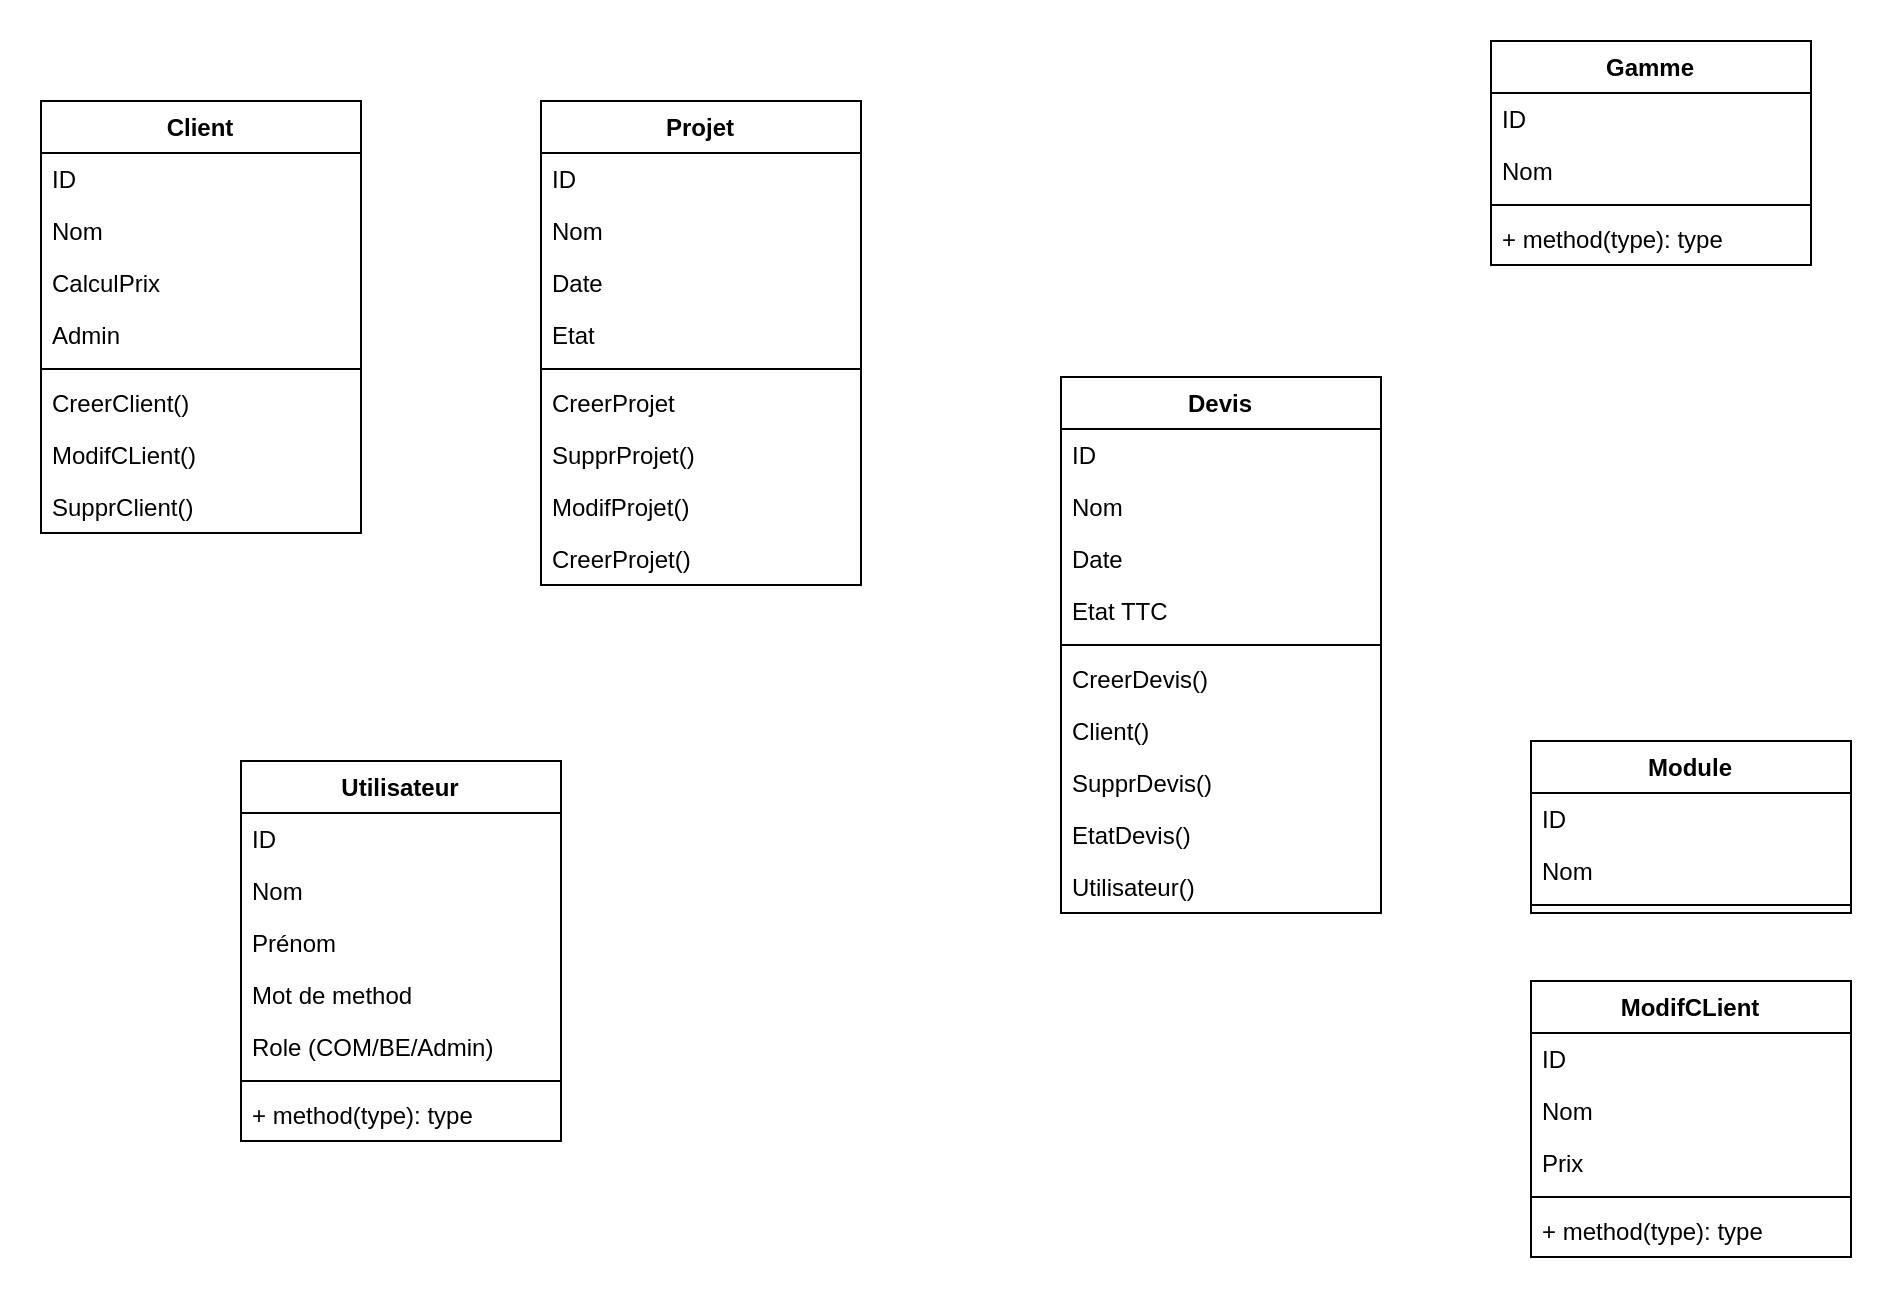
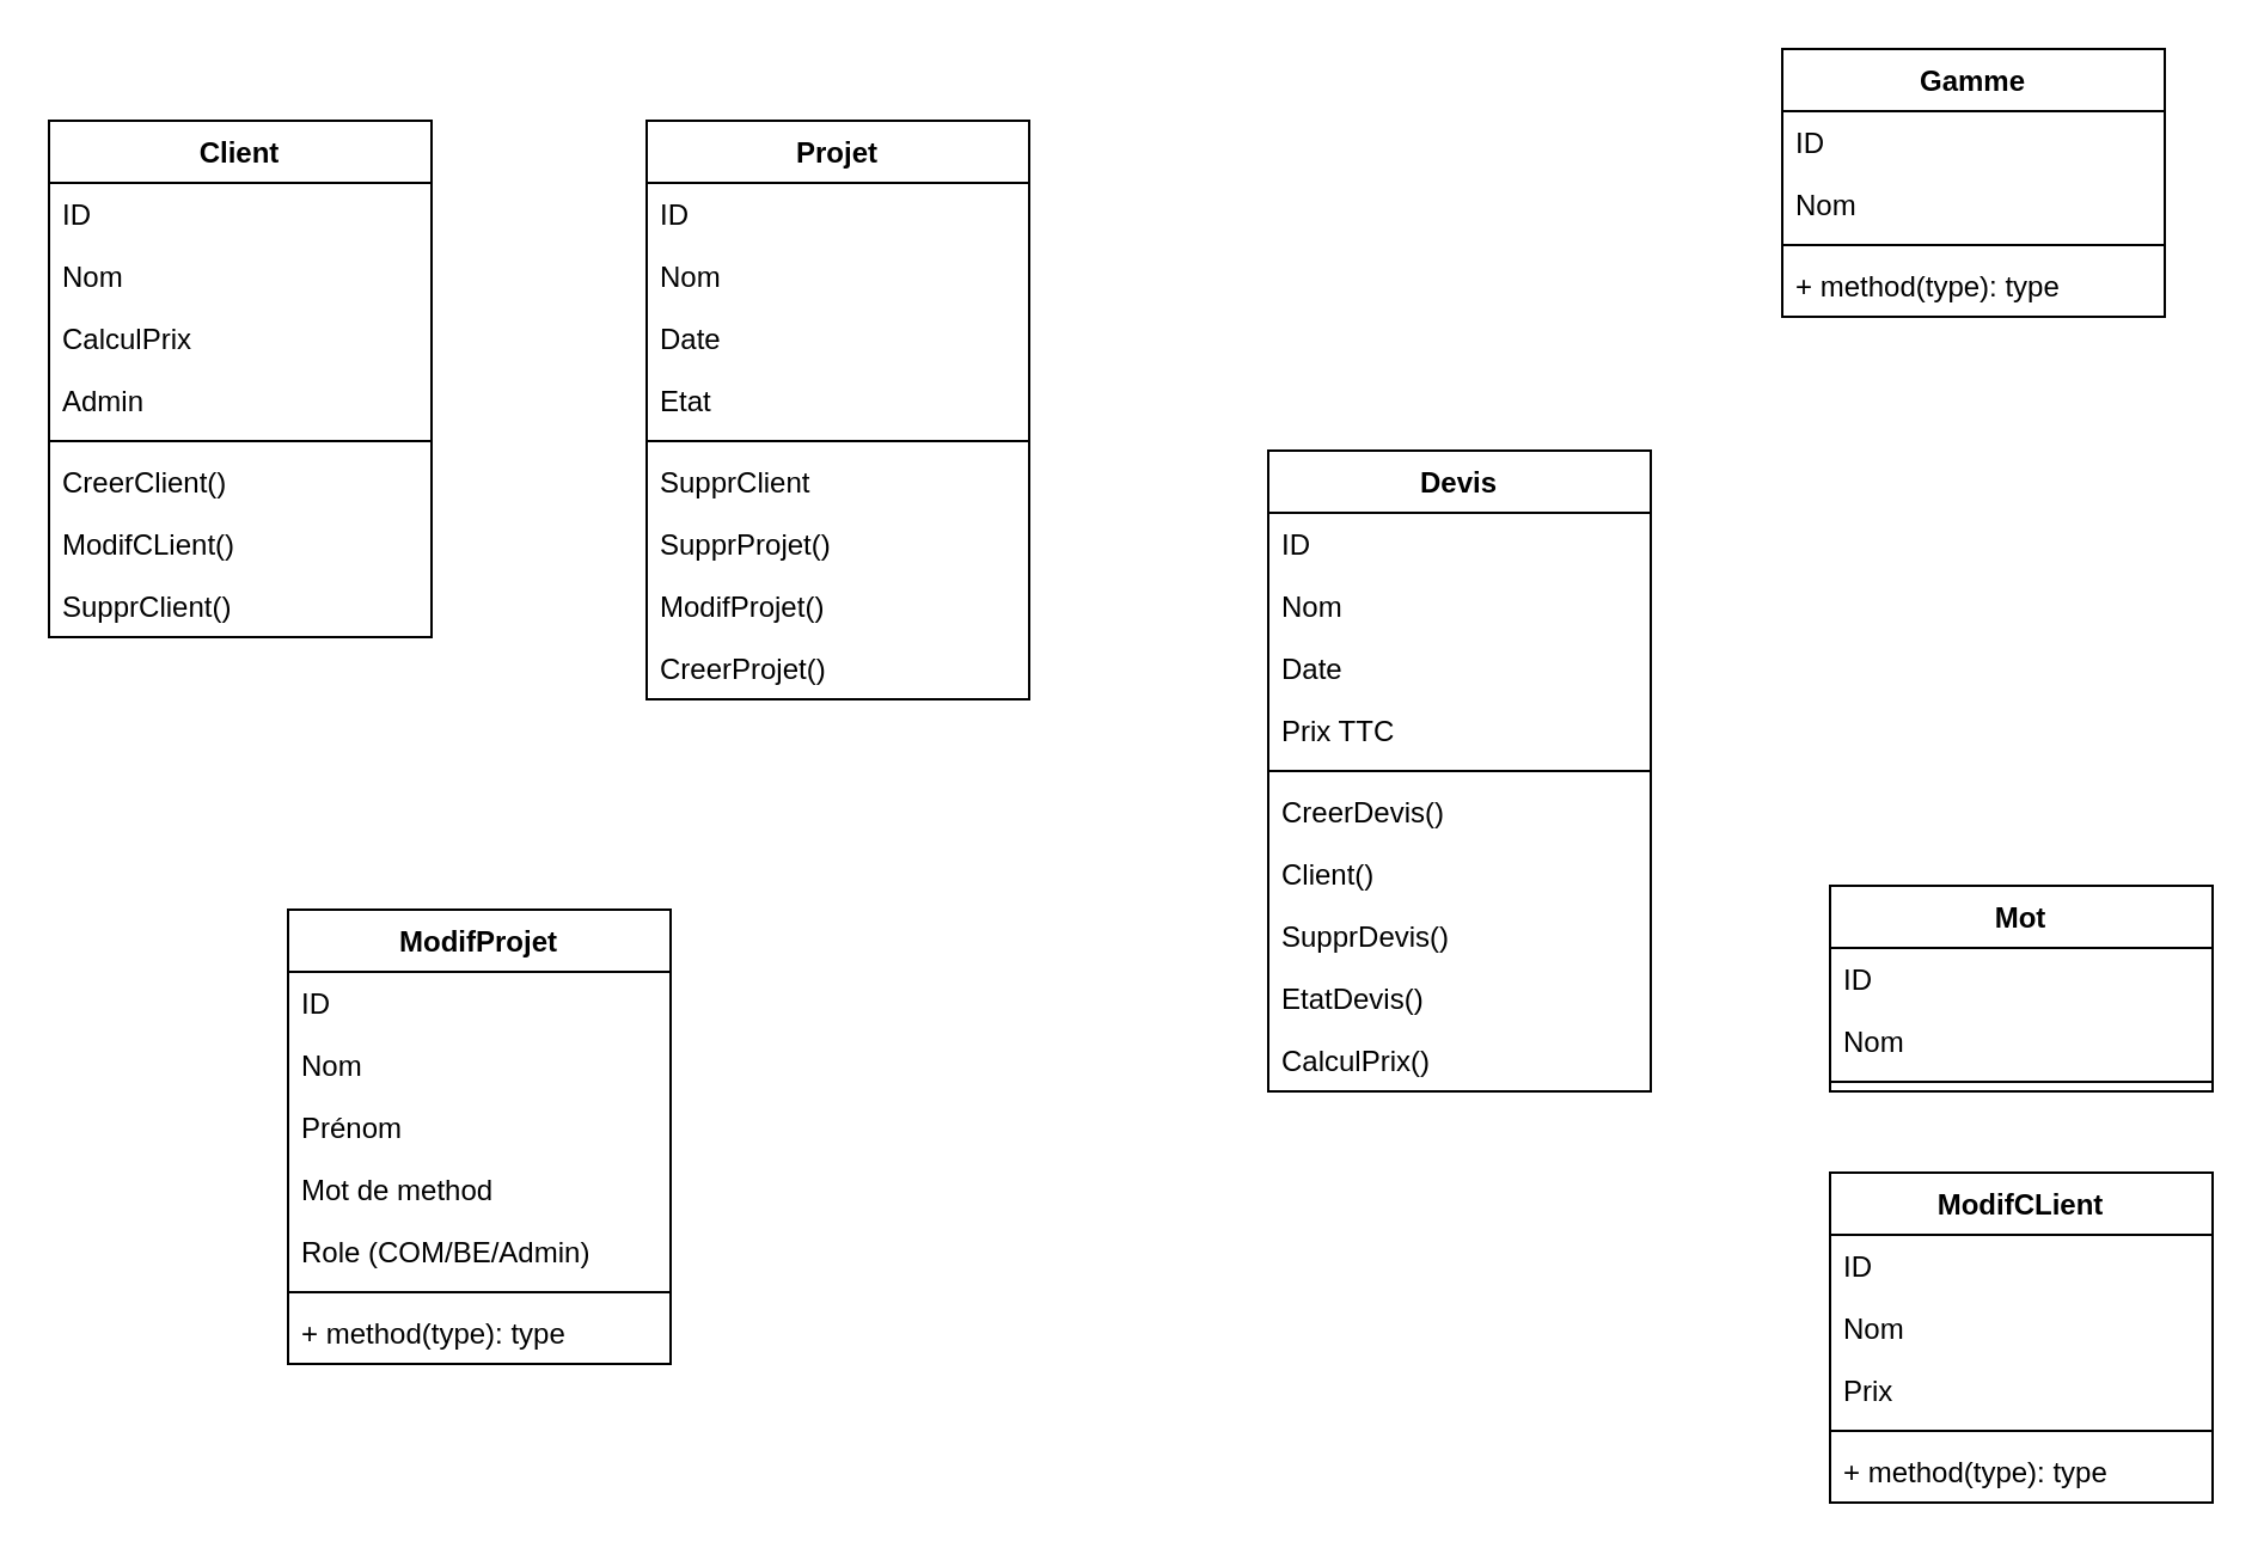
- <mxCell id="17" value="CreerProjet" style="text;strokeColor=none;fillColor=none;align=left;verticalAlign=top;spacingLeft=4;spacingRight=4;overflow=hidden;rotatable=0;points=[[0,0.5],[1,0.5]];portConstraint=eastwest;" vertex="1" parent="11"><mxGeometry y="138" width="160" height="26" as="geometry" /></mxCell>
+ <mxCell id="17" value="SupprClient" style="text;strokeColor=none;fillColor=none;align=left;verticalAlign=top;spacingLeft=4;spacingRight=4;overflow=hidden;rotatable=0;points=[[0,0.5],[1,0.5]];portConstraint=eastwest;" vertex="1" parent="11"><mxGeometry y="138" width="160" height="26" as="geometry" /></mxCell>
- <mxCell id="25" value="Etat TTC" style="text;strokeColor=none;fillColor=none;align=left;verticalAlign=top;spacingLeft=4;spacingRight=4;overflow=hidden;rotatable=0;points=[[0,0.5],[1,0.5]];portConstraint=eastwest;" vertex="1" parent="21"><mxGeometry y="104" width="160" height="26" as="geometry" /></mxCell>
+ <mxCell id="25" value="Prix TTC" style="text;strokeColor=none;fillColor=none;align=left;verticalAlign=top;spacingLeft=4;spacingRight=4;overflow=hidden;rotatable=0;points=[[0,0.5],[1,0.5]];portConstraint=eastwest;" vertex="1" parent="21"><mxGeometry y="104" width="160" height="26" as="geometry" /></mxCell>
- <mxCell id="38" value="Module" style="swimlane;fontStyle=1;align=center;verticalAlign=top;childLayout=stackLayout;horizontal=1;startSize=26;horizontalStack=0;resizeParent=1;resizeParentMax=0;resizeLast=0;collapsible=1;marginBottom=0;" vertex="1" parent="1"><mxGeometry x="765" y="370" width="160" height="86" as="geometry" /></mxCell>
+ <mxCell id="38" value="Mot" style="swimlane;fontStyle=1;align=center;verticalAlign=top;childLayout=stackLayout;horizontal=1;startSize=26;horizontalStack=0;resizeParent=1;resizeParentMax=0;resizeLast=0;collapsible=1;marginBottom=0;" vertex="1" parent="1"><mxGeometry x="765" y="370" width="160" height="86" as="geometry" /></mxCell>
- <mxCell id="47" value="Utilisateur" style="swimlane;fontStyle=1;align=center;verticalAlign=top;childLayout=stackLayout;horizontal=1;startSize=26;horizontalStack=0;resizeParent=1;resizeParentMax=0;resizeLast=0;collapsible=1;marginBottom=0;" vertex="1" parent="1"><mxGeometry x="120" y="380" width="160" height="190" as="geometry" /></mxCell>
+ <mxCell id="47" value="ModifProjet" style="swimlane;fontStyle=1;align=center;verticalAlign=top;childLayout=stackLayout;horizontal=1;startSize=26;horizontalStack=0;resizeParent=1;resizeParentMax=0;resizeLast=0;collapsible=1;marginBottom=0;" vertex="1" parent="1"><mxGeometry x="120" y="380" width="160" height="190" as="geometry" /></mxCell>
- <mxCell id="31" value="Utilisateur()" style="text;strokeColor=none;fillColor=none;align=left;verticalAlign=top;spacingLeft=4;spacingRight=4;overflow=hidden;rotatable=0;points=[[0,0.5],[1,0.5]];portConstraint=eastwest;" vertex="1" parent="21"><mxGeometry y="242" width="160" height="26" as="geometry" /></mxCell>
+ <mxCell id="31" value="CalculPrix()" style="text;strokeColor=none;fillColor=none;align=left;verticalAlign=top;spacingLeft=4;spacingRight=4;overflow=hidden;rotatable=0;points=[[0,0.5],[1,0.5]];portConstraint=eastwest;" vertex="1" parent="21"><mxGeometry y="242" width="160" height="26" as="geometry" /></mxCell>
